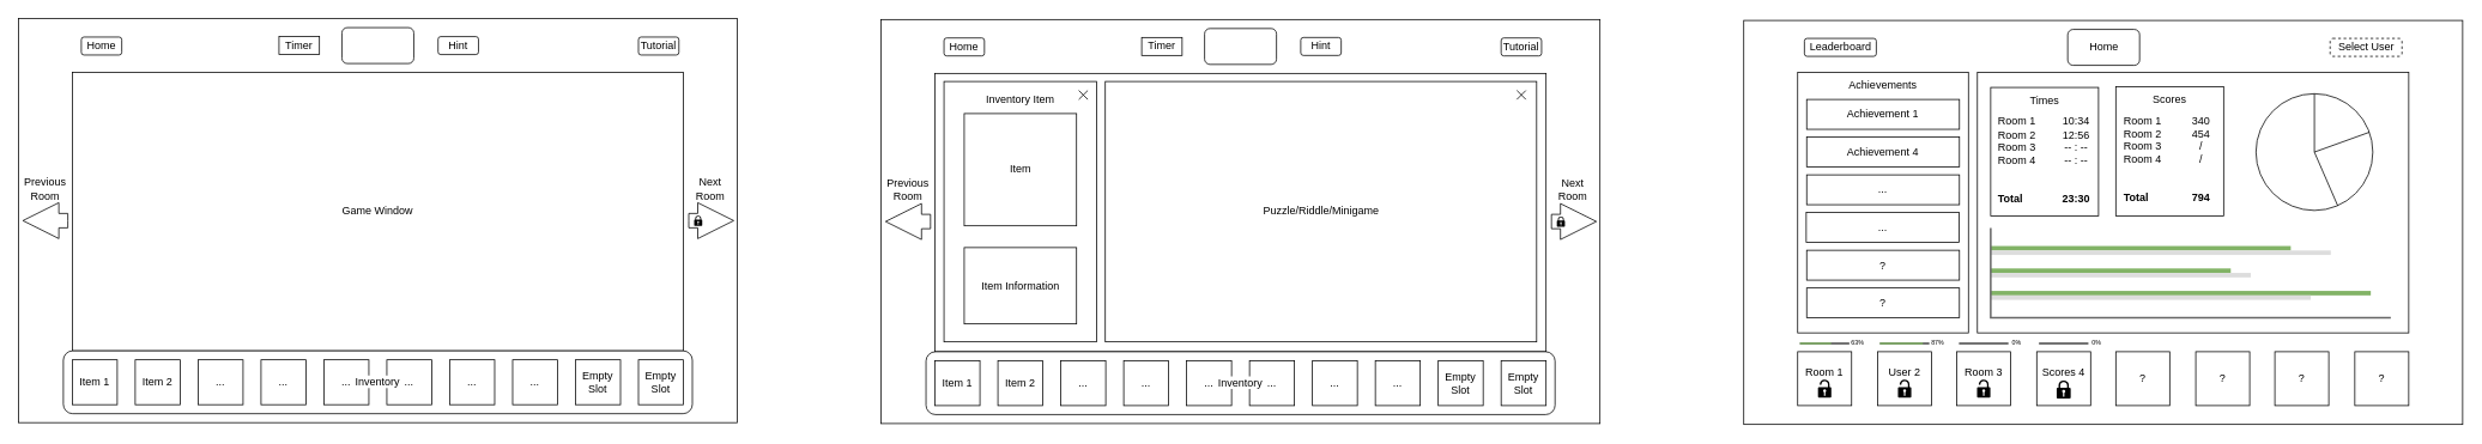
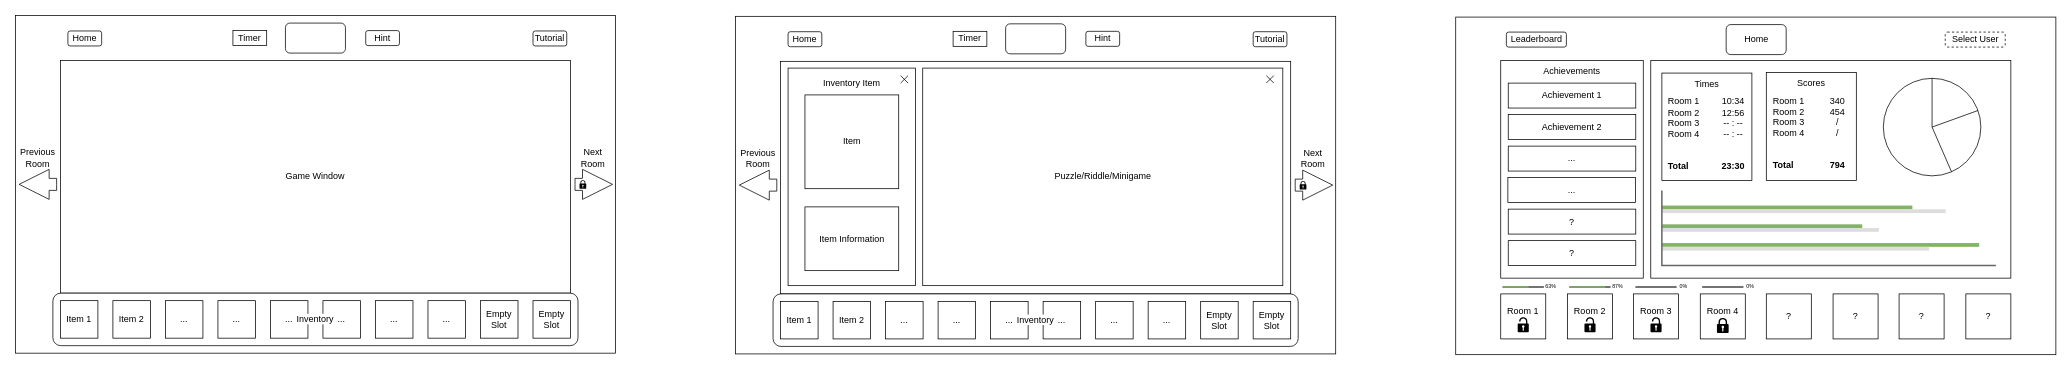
- <mxCell id="86" value="Achievement 4" style="rounded=0;whiteSpace=wrap;html=1;" vertex="1" parent="1"><mxGeometry x="2010" y="152" width="170" height="33.25" as="geometry" /></mxCell>
+ <mxCell id="86" value="Achievement 2" style="rounded=0;whiteSpace=wrap;html=1;" vertex="1" parent="1"><mxGeometry x="2010" y="152" width="170" height="33.25" as="geometry" /></mxCell>
- <mxCell id="72" value="&lt;div&gt;User 2&lt;/div&gt;&lt;div&gt;.&lt;/div&gt;" style="rounded=0;whiteSpace=wrap;html=1;aspect=fixed;" vertex="1" parent="1"><mxGeometry x="2089" y="391" width="60" height="60" as="geometry" /></mxCell>
+ <mxCell id="72" value="&lt;div&gt;Room 2&lt;/div&gt;&lt;div&gt;.&lt;/div&gt;" style="rounded=0;whiteSpace=wrap;html=1;aspect=fixed;" vertex="1" parent="1"><mxGeometry x="2089" y="391" width="60" height="60" as="geometry" /></mxCell>
- <mxCell id="69" value="&lt;div&gt;Scores 4&lt;/div&gt;&lt;div&gt;.&lt;/div&gt;" style="rounded=0;whiteSpace=wrap;html=1;aspect=fixed;" vertex="1" parent="1"><mxGeometry x="2266" y="391" width="60" height="60" as="geometry" /></mxCell>
+ <mxCell id="69" value="&lt;div&gt;Room 4&lt;/div&gt;&lt;div&gt;.&lt;/div&gt;" style="rounded=0;whiteSpace=wrap;html=1;aspect=fixed;" vertex="1" parent="1"><mxGeometry x="2266" y="391" width="60" height="60" as="geometry" /></mxCell>
